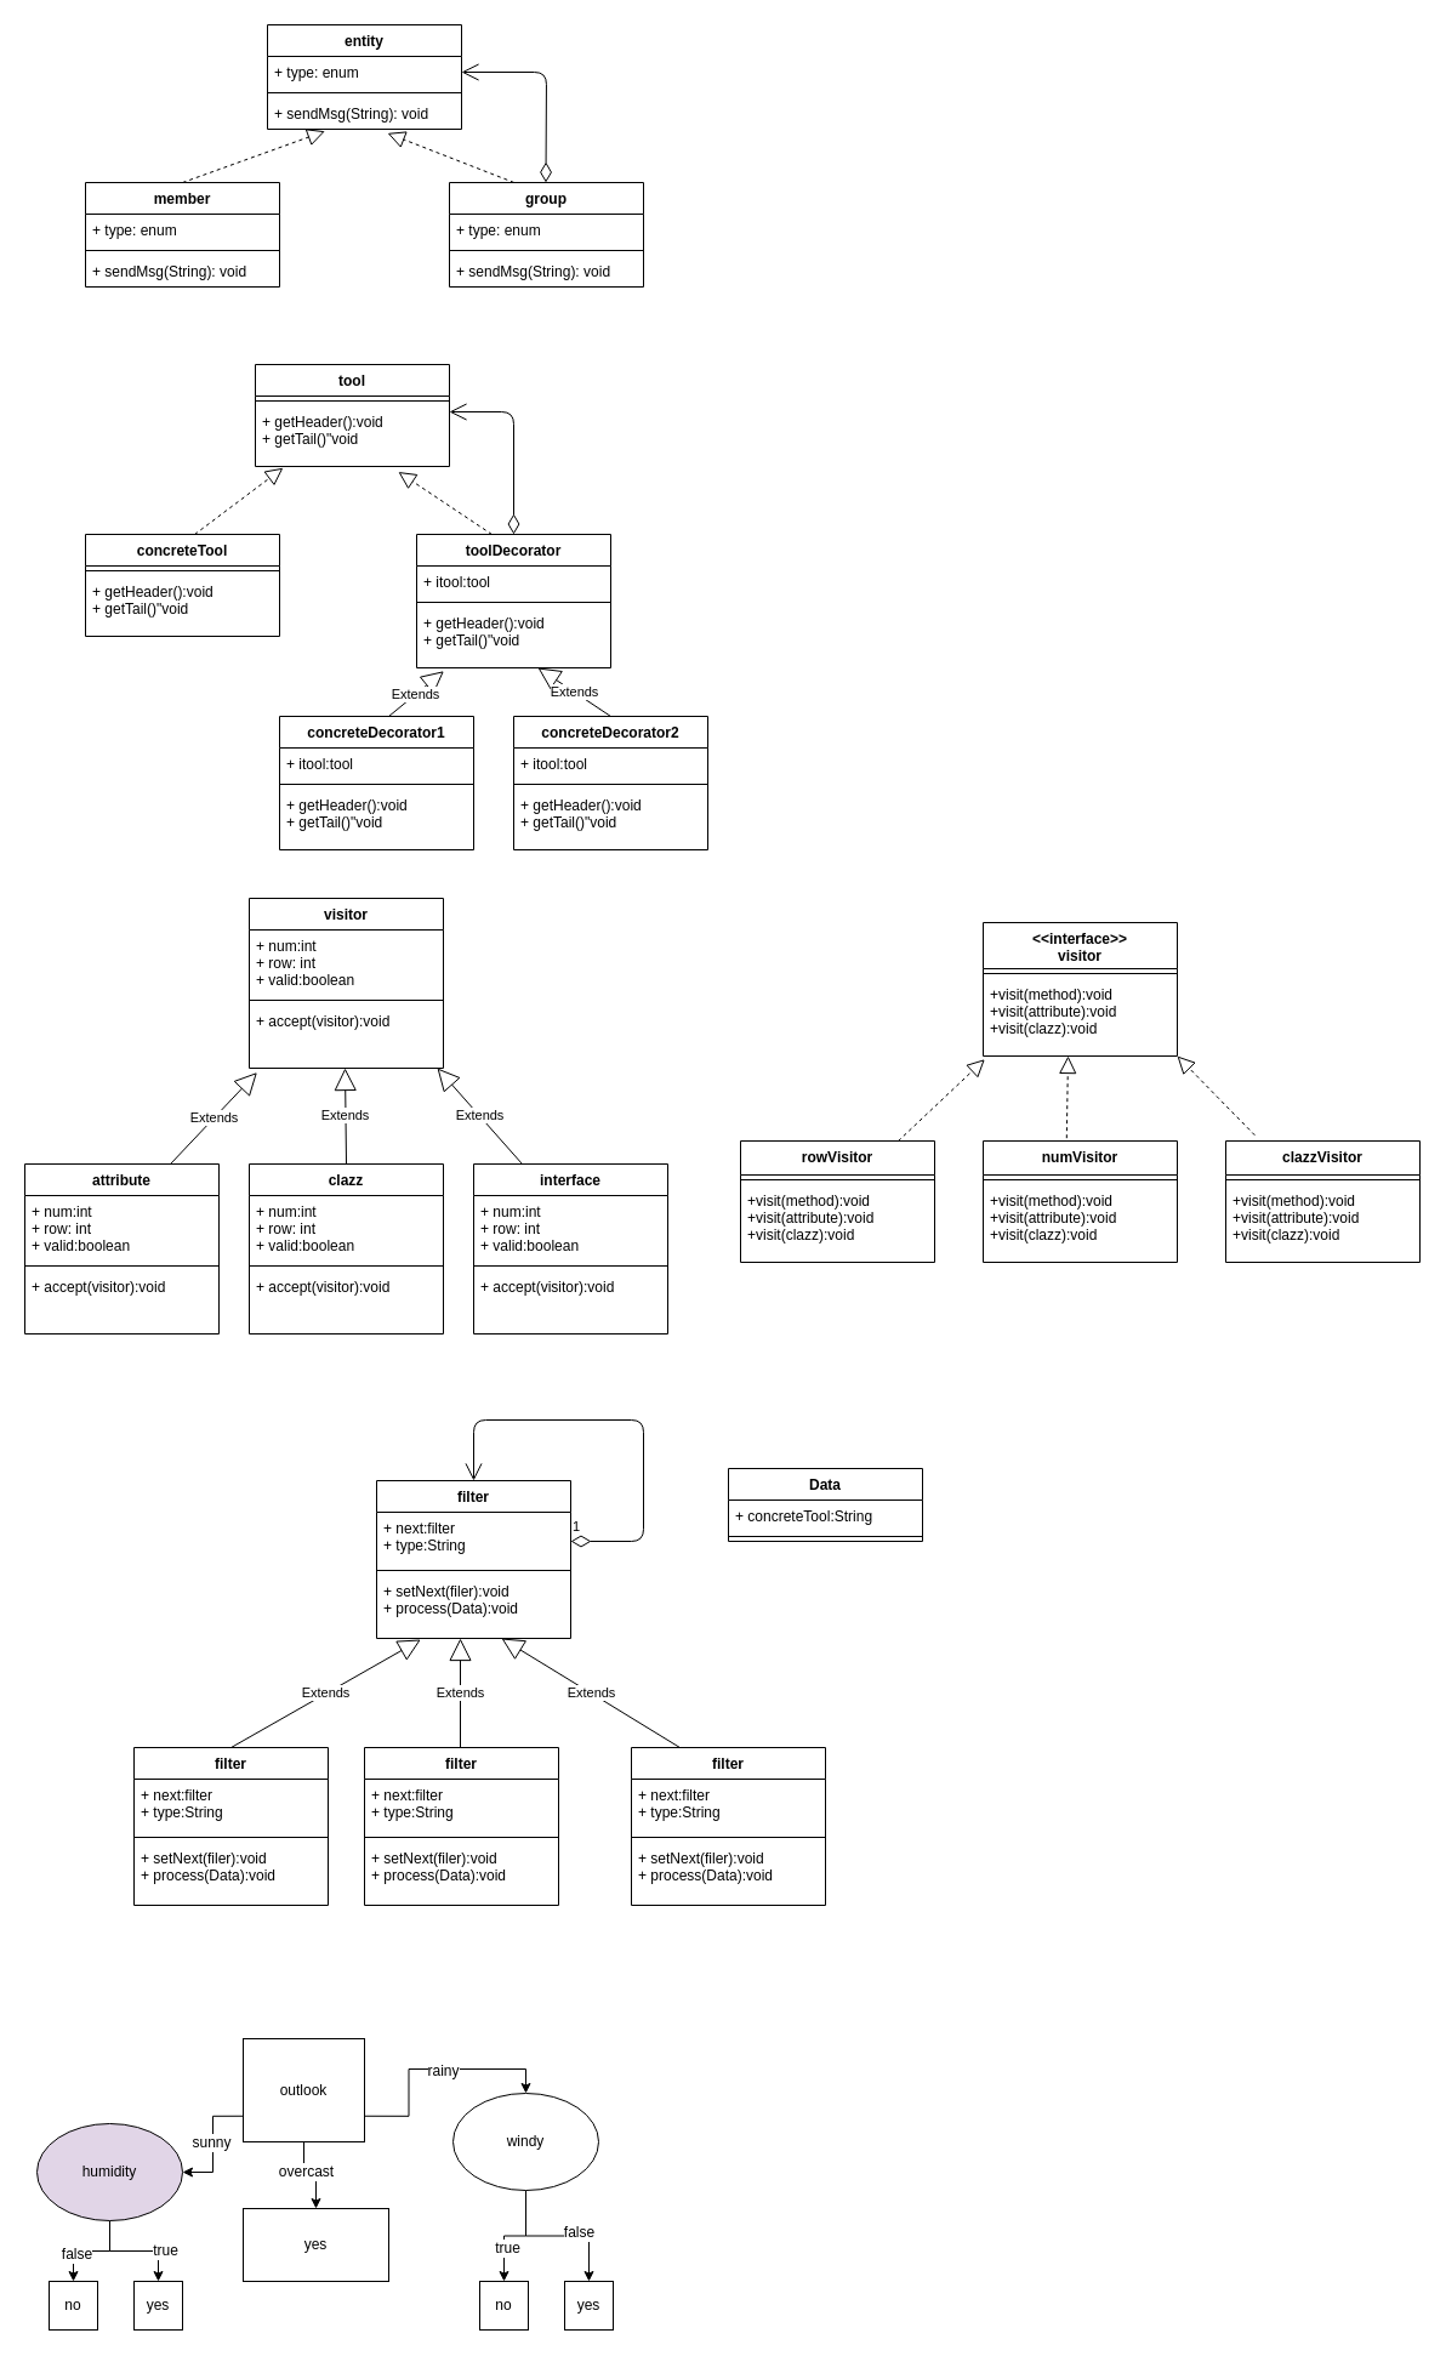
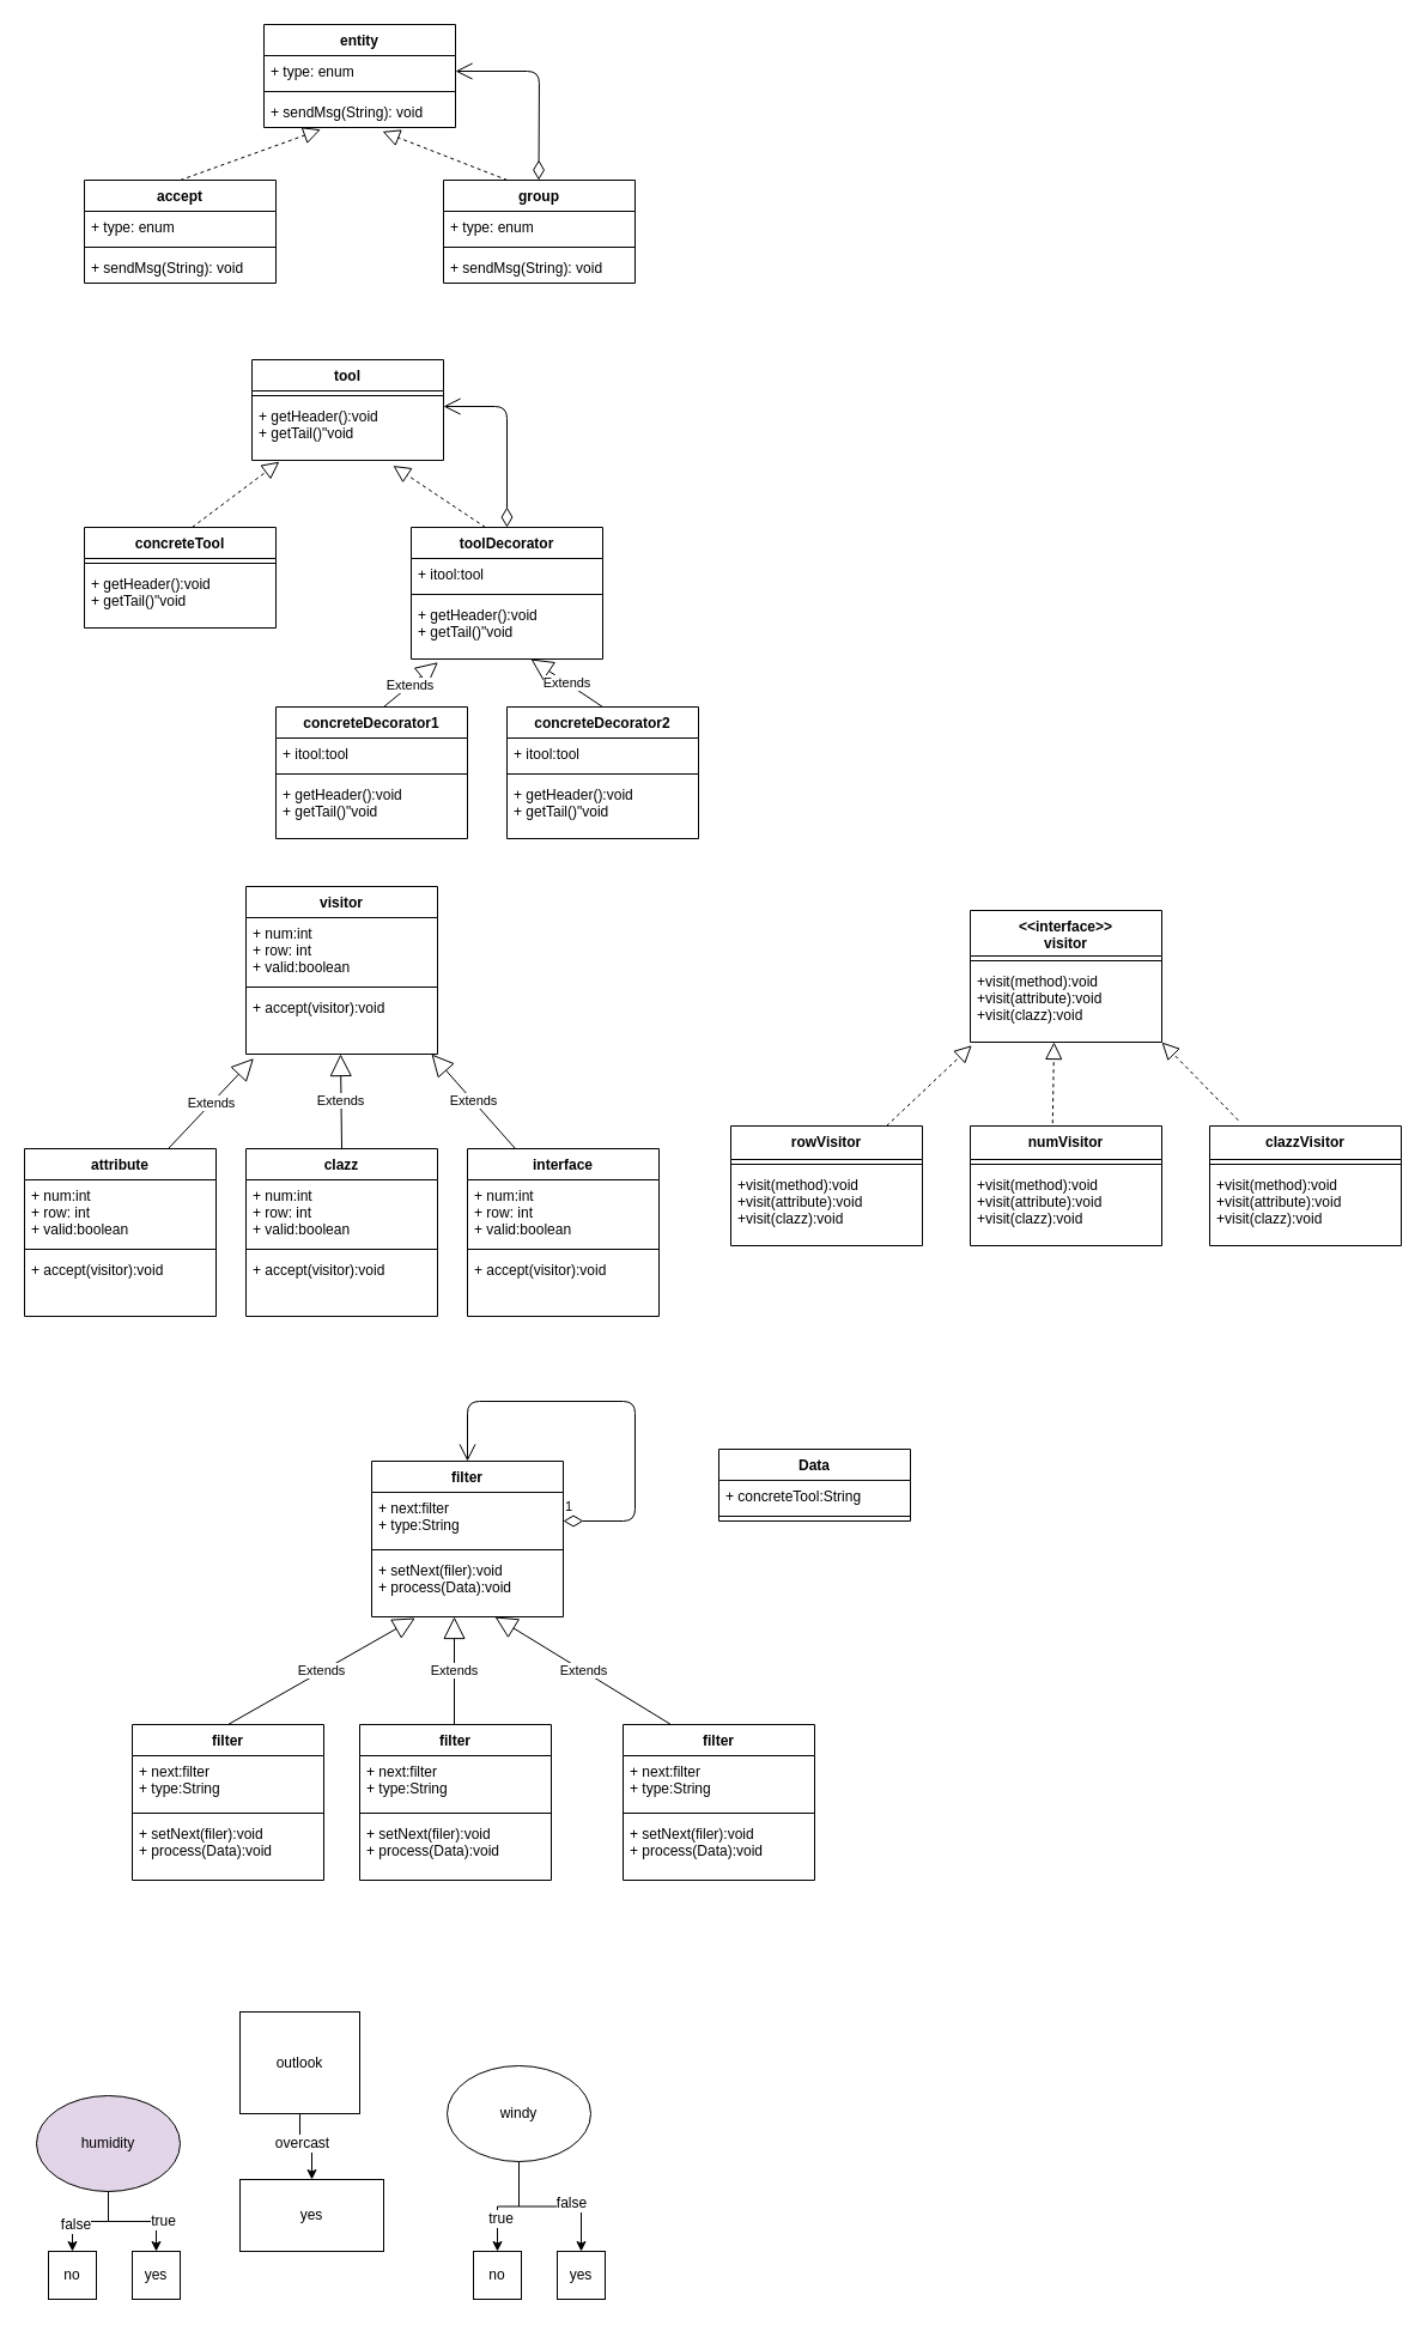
- <mxCell id="12" value="member" style="swimlane;fontStyle=1;align=center;verticalAlign=top;childLayout=stackLayout;horizontal=1;startSize=26;horizontalStack=0;resizeParent=1;resizeParentMax=0;resizeLast=0;collapsible=1;marginBottom=0;" parent="1" vertex="1"><mxGeometry x="70" y="150" width="160" height="86" as="geometry" /></mxCell>
+ <mxCell id="12" value="accept" style="swimlane;fontStyle=1;align=center;verticalAlign=top;childLayout=stackLayout;horizontal=1;startSize=26;horizontalStack=0;resizeParent=1;resizeParentMax=0;resizeLast=0;collapsible=1;marginBottom=0;" parent="1" vertex="1"><mxGeometry x="70" y="150" width="160" height="86" as="geometry" /></mxCell>
- <mxCell id="101" style="edgeStyle=orthogonalEdgeStyle;rounded=0;orthogonalLoop=1;jettySize=auto;html=1;exitX=1;exitY=0.75;exitDx=0;exitDy=0;entryX=0.5;entryY=0;entryDx=0;entryDy=0;" parent="1" source="103" target="114" edge="1"><mxGeometry relative="1" as="geometry" /></mxCell>
- <mxCell id="102" value="rainy" style="text;html=1;resizable=0;points=[];align=center;verticalAlign=middle;labelBackgroundColor=#ffffff;" parent="101" vertex="1" connectable="0"><mxGeometry x="0.074" y="-1" relative="1" as="geometry"><mxPoint as="offset" /></mxGeometry></mxCell>
- <mxCell id="99" style="edgeStyle=orthogonalEdgeStyle;rounded=0;orthogonalLoop=1;jettySize=auto;html=1;exitX=0;exitY=0.75;exitDx=0;exitDy=0;" parent="1" source="103" target="109" edge="1"><mxGeometry relative="1" as="geometry" /></mxCell>
- <mxCell id="100" value="sunny" style="text;html=1;resizable=0;points=[];align=center;verticalAlign=middle;labelBackgroundColor=#ffffff;" parent="99" vertex="1" connectable="0"><mxGeometry x="-0.03" y="-2" relative="1" as="geometry"><mxPoint as="offset" /></mxGeometry></mxCell>
